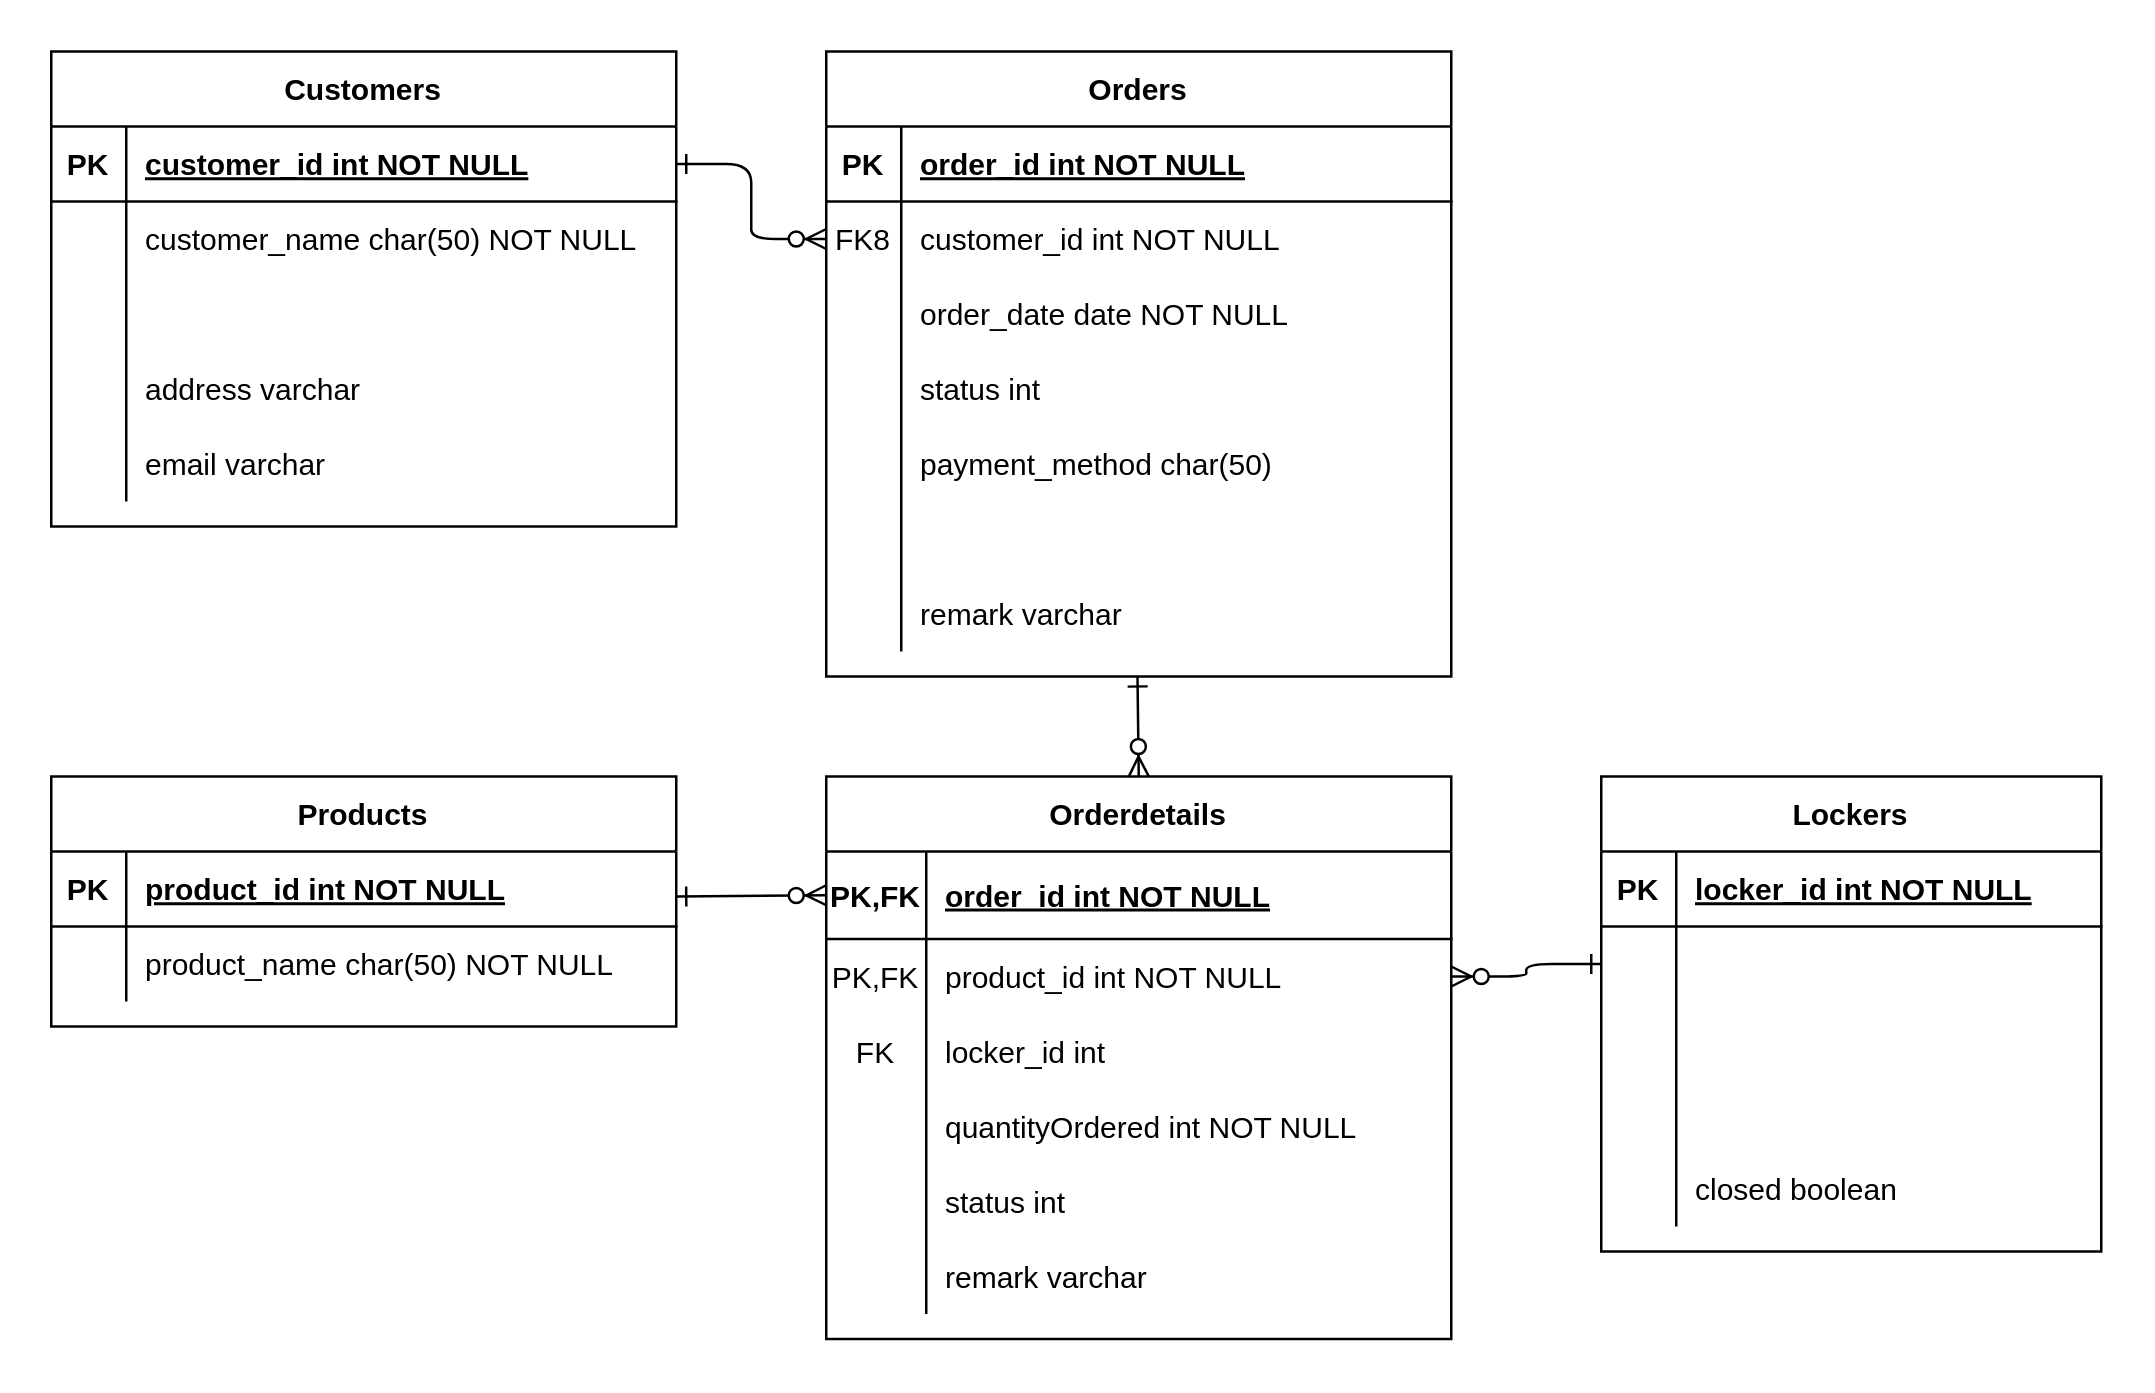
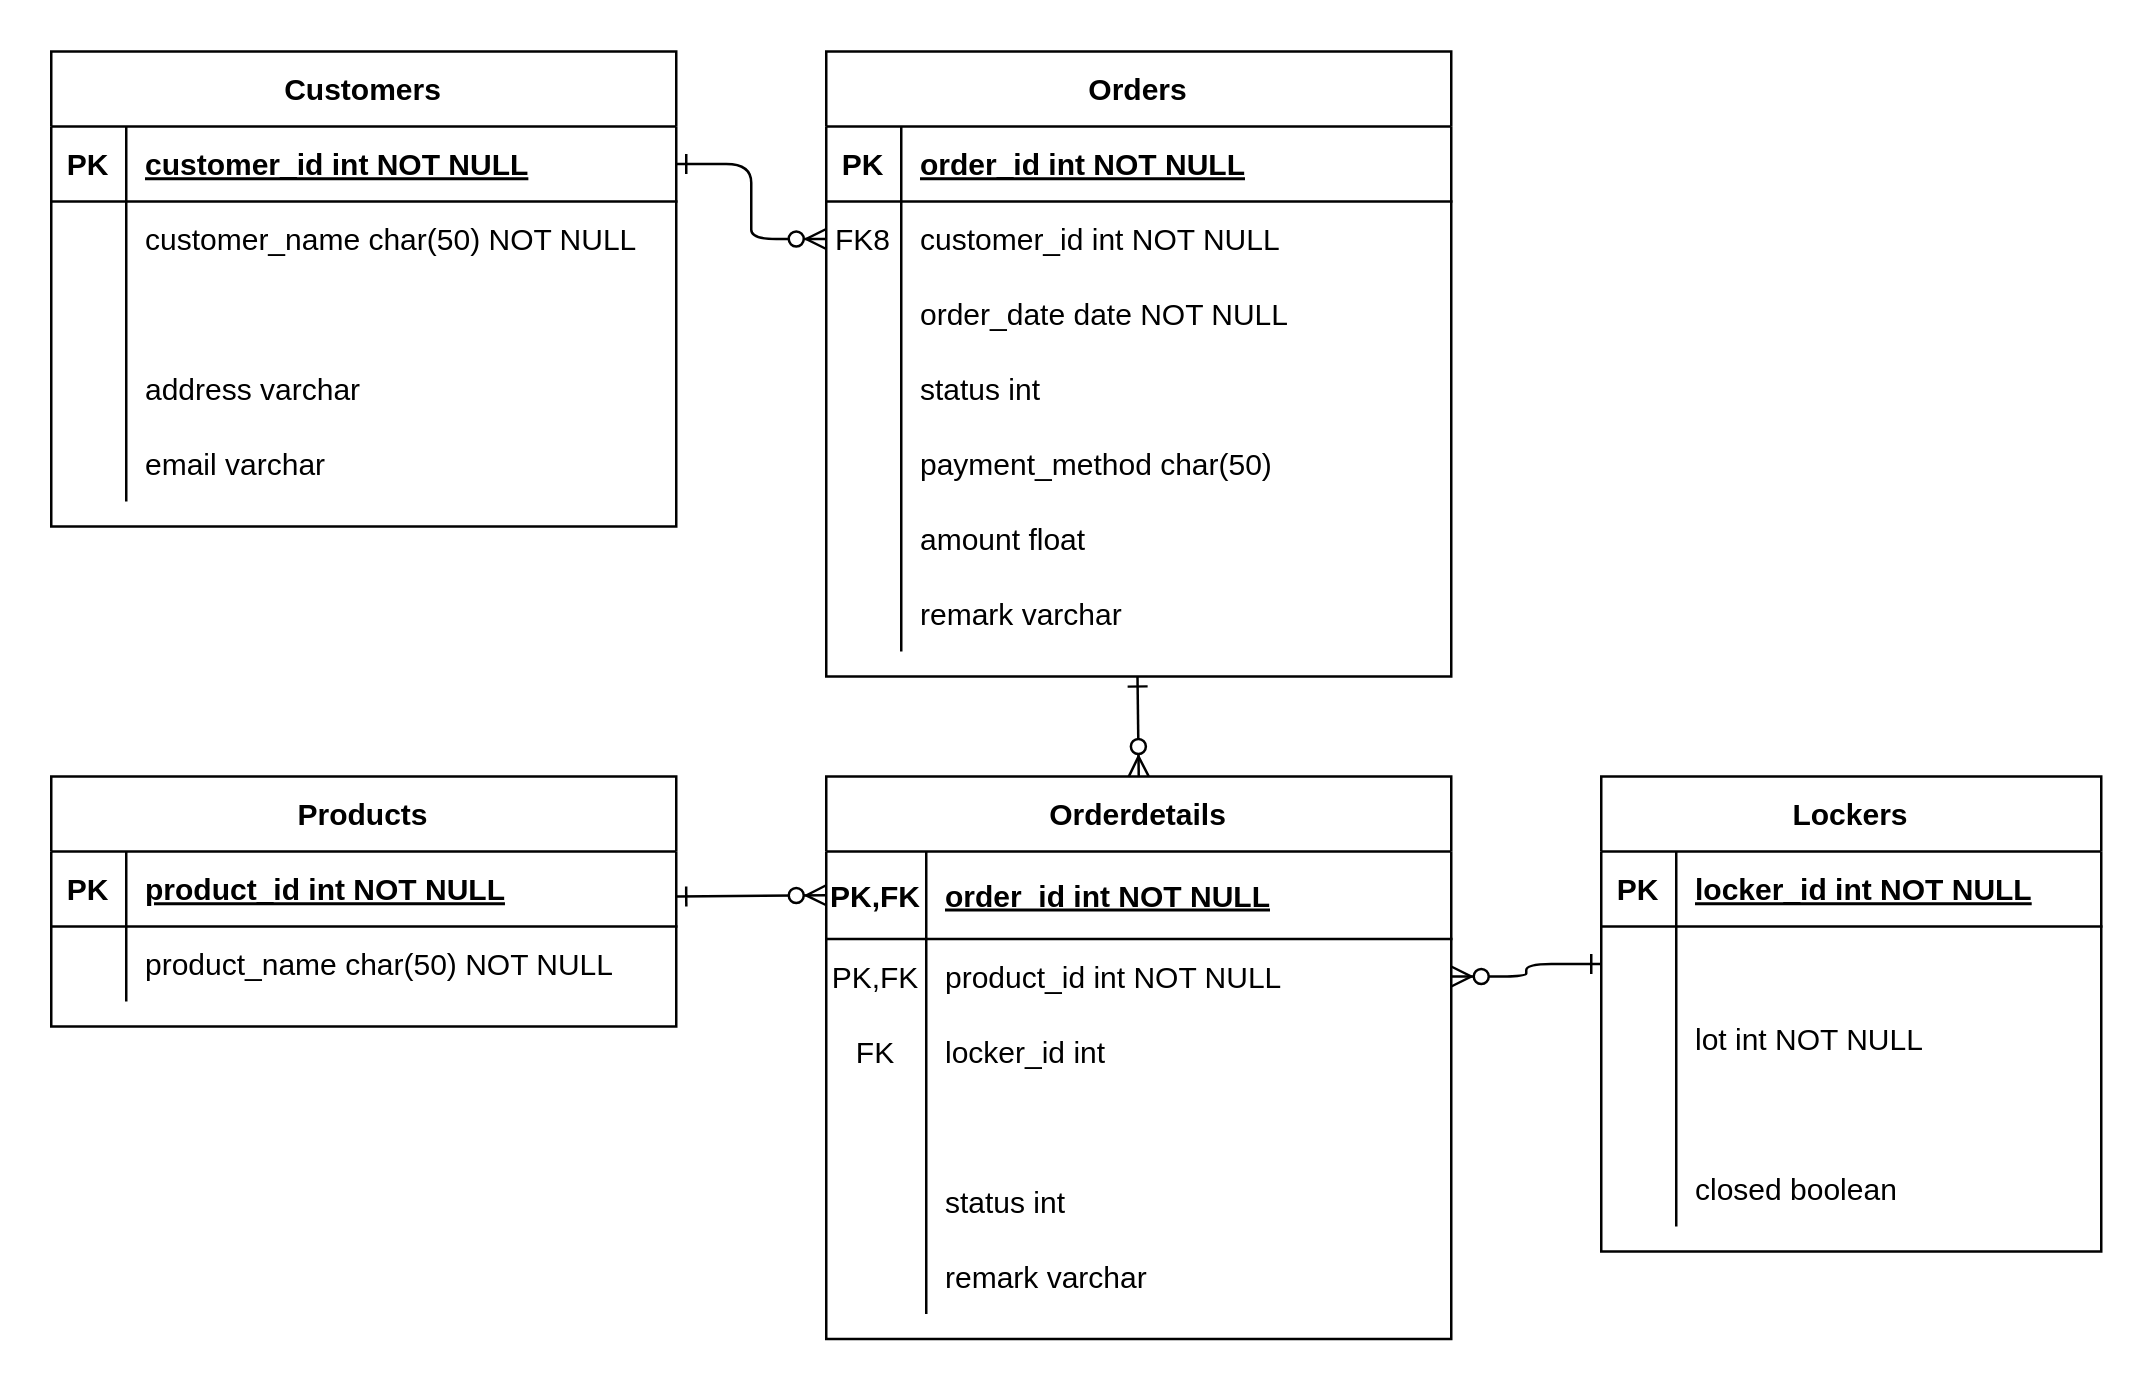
+ <mxCell id="22" value="amount float" style="shape=partialRectangle;overflow=hidden;connectable=0;fillColor=none;top=0;left=0;bottom=0;right=0;align=left;spacingLeft=6;" parent="20" vertex="1"><mxGeometry x="30" width="220" height="30" as="geometry"><mxRectangle width="220" height="30" as="alternateBounds" /></mxGeometry></mxCell>
+ <mxCell id="34" value="lot int NOT NULL" style="shape=partialRectangle;overflow=hidden;connectable=0;fillColor=none;top=0;left=0;bottom=0;right=0;align=left;spacingLeft=6;" vertex="1" parent="32"><mxGeometry x="30" width="170" height="30" as="geometry"><mxRectangle width="170" height="30" as="alternateBounds" /></mxGeometry></mxCell>
- <mxCell id="67" value="quantityOrdered int NOT NULL" style="shape=partialRectangle;overflow=hidden;connectable=0;fillColor=none;top=0;left=0;bottom=0;right=0;align=left;spacingLeft=6;" parent="65" vertex="1"><mxGeometry x="40" width="210" height="30" as="geometry"><mxRectangle width="210" height="30" as="alternateBounds" /></mxGeometry></mxCell>
